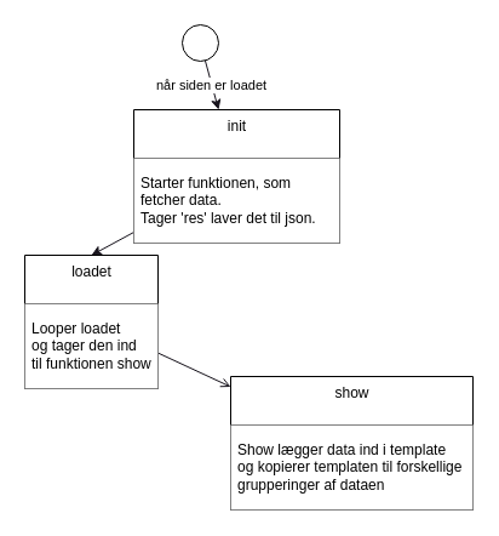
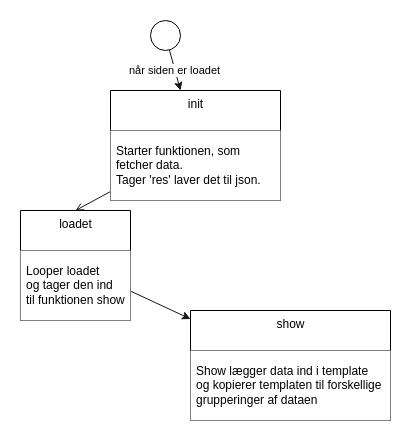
- <mxCell id="4" style="edgeStyle=none;html=1;entryX=0.5;entryY=0;entryDx=0;entryDy=0;strokeColor=#18141d;" parent="1" source="5" target="8" edge="1"><mxGeometry relative="1" as="geometry" /></mxCell>
+ <mxCell id="4" style="edgeStyle=none;html=1;entryX=0.5;entryY=0;entryDx=0;entryDy=0;strokeColor=#18141d;endArrow=open;" parent="1" source="5" target="8" edge="1"><mxGeometry relative="1" as="geometry" /></mxCell>
- <mxCell id="7" style="edgeStyle=none;html=1;strokeColor=#18141d;endArrow=open;" parent="1" source="8" target="10" edge="1"><mxGeometry relative="1" as="geometry" /></mxCell>
+ <mxCell id="7" style="edgeStyle=none;html=1;strokeColor=#18141d;" parent="1" source="8" target="10" edge="1"><mxGeometry relative="1" as="geometry" /></mxCell>
